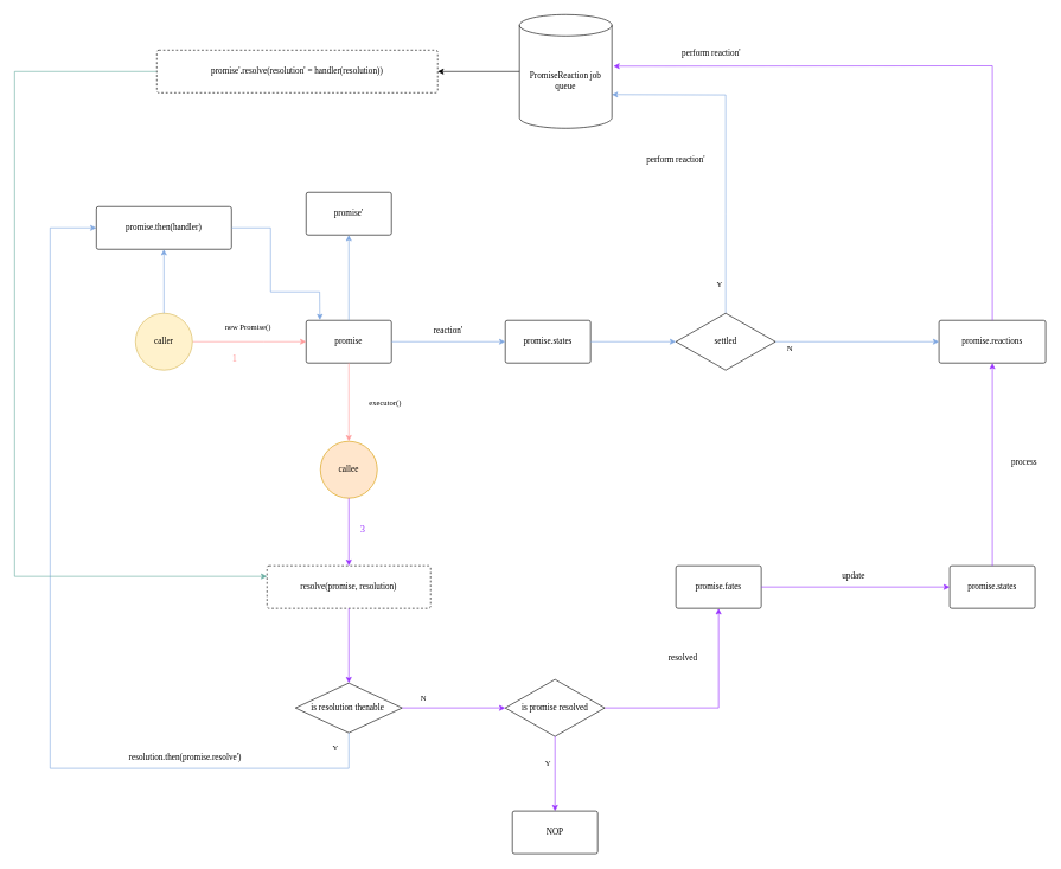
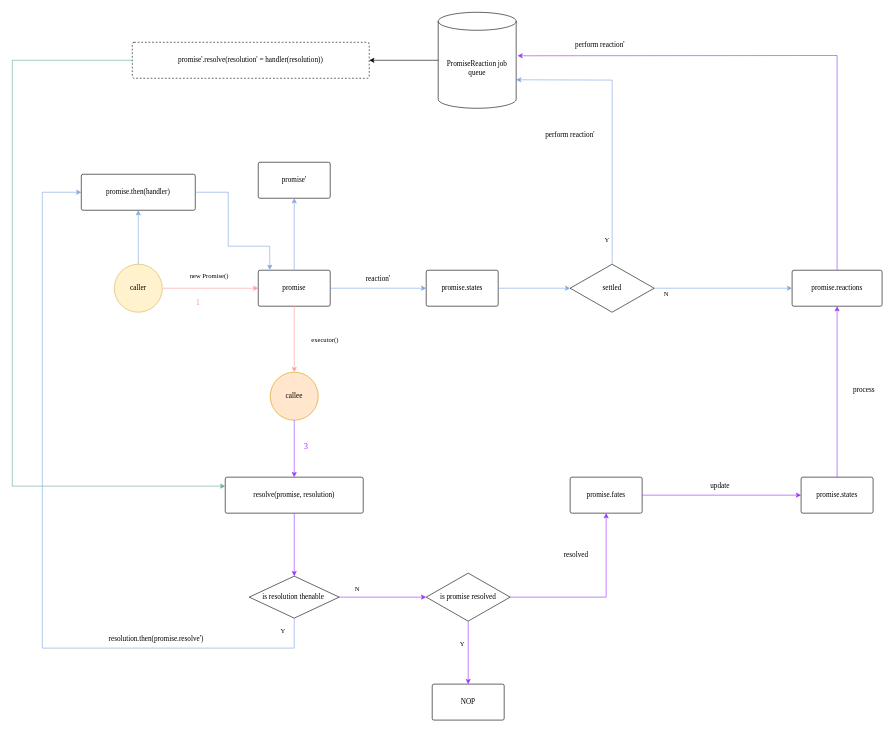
- <mxCell id="29" value="resolve(promise, resolution)" style="rounded=1;whiteSpace=wrap;html=1;arcSize=5;fontFamily=SF Mono;dashed=1;" parent="1" vertex="1"><mxGeometry x="375" y="795" width="230" height="60" as="geometry" /></mxCell>
+ <mxCell id="29" value="resolve(promise, resolution)" style="rounded=1;whiteSpace=wrap;html=1;arcSize=5;fontFamily=SF Mono;" parent="1" vertex="1"><mxGeometry x="375" y="795" width="230" height="60" as="geometry" /></mxCell>
